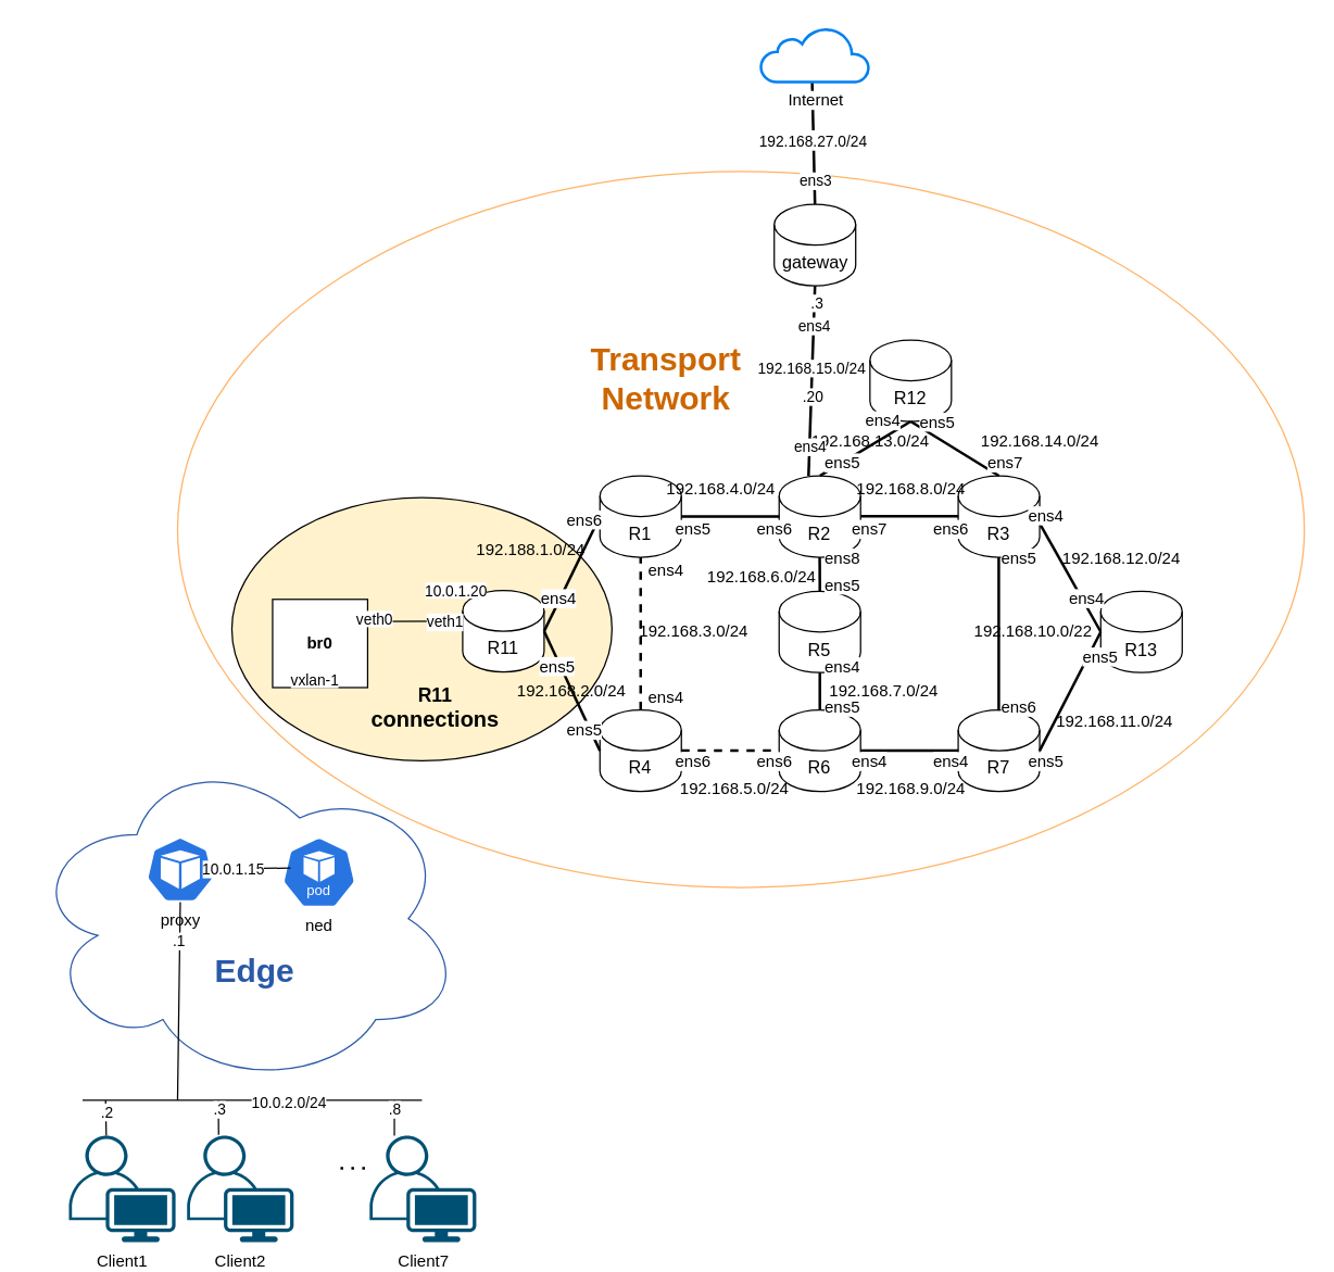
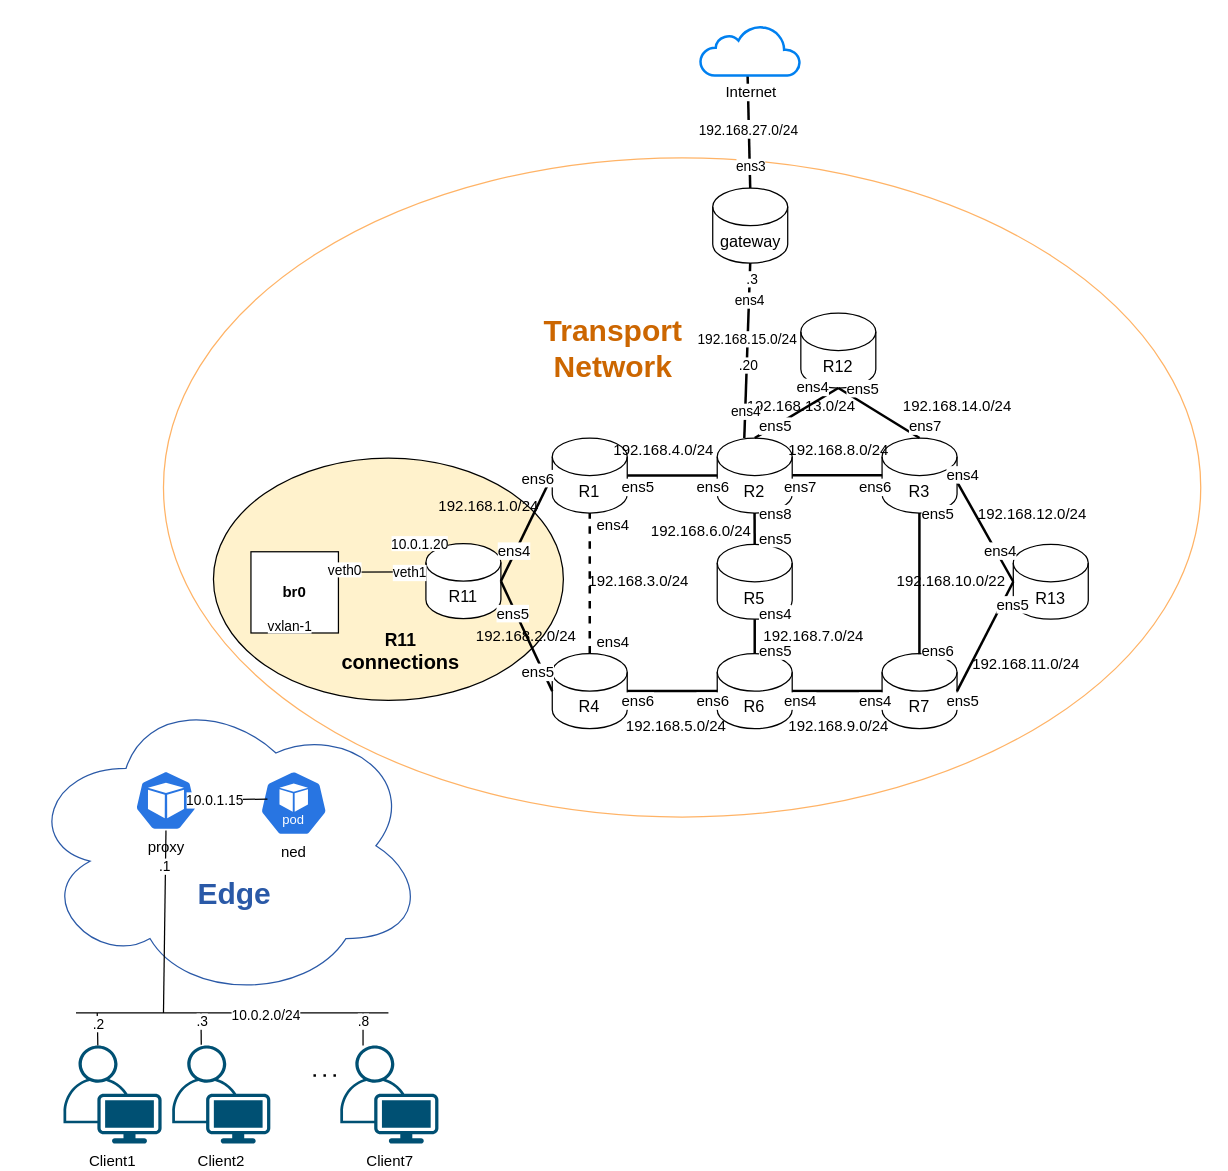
- <mxCell id="58" value="192.188.1.0/24" style="text;html=1;align=center;verticalAlign=middle;resizable=0;points=[];autosize=1;strokeColor=none;fillColor=none;" vertex="1" parent="1"><mxGeometry x="340" y="390" width="100" height="30" as="geometry" /></mxCell>
+ <mxCell id="58" value="192.168.1.0/24" style="text;html=1;align=center;verticalAlign=middle;resizable=0;points=[];autosize=1;strokeColor=none;fillColor=none;" vertex="1" parent="1"><mxGeometry x="340" y="390" width="100" height="30" as="geometry" /></mxCell>
- <mxCell id="21" value="" style="endArrow=none;html=1;rounded=0;exitX=1;exitY=0.5;exitDx=0;exitDy=0;exitPerimeter=0;strokeColor=default;strokeWidth=2;align=center;verticalAlign=middle;fontFamily=Helvetica;fontSize=13;fontColor=default;labelBackgroundColor=default;endFill=0;fontStyle=0;entryX=0;entryY=0.5;entryDx=0;entryDy=0;entryPerimeter=0;dashed=1;" edge="1" parent="1" source="11" target="9"><mxGeometry width="50" height="50" relative="1" as="geometry"><mxPoint x="501.1" y="559" as="sourcePoint" /><mxPoint x="501.1" y="446" as="targetPoint" /></mxGeometry></mxCell>
+ <mxCell id="21" value="" style="endArrow=none;html=1;rounded=0;exitX=1;exitY=0.5;exitDx=0;exitDy=0;exitPerimeter=0;strokeColor=default;strokeWidth=2;align=center;verticalAlign=middle;fontFamily=Helvetica;fontSize=13;fontColor=default;labelBackgroundColor=default;endFill=0;fontStyle=0;entryX=0;entryY=0.5;entryDx=0;entryDy=0;entryPerimeter=0;" edge="1" parent="1" source="11" target="9"><mxGeometry width="50" height="50" relative="1" as="geometry"><mxPoint x="501.1" y="559" as="sourcePoint" /><mxPoint x="501.1" y="446" as="targetPoint" /></mxGeometry></mxCell>
